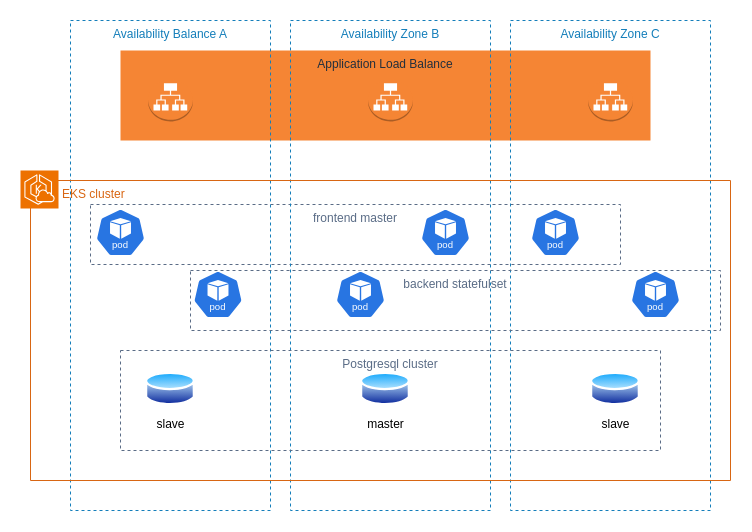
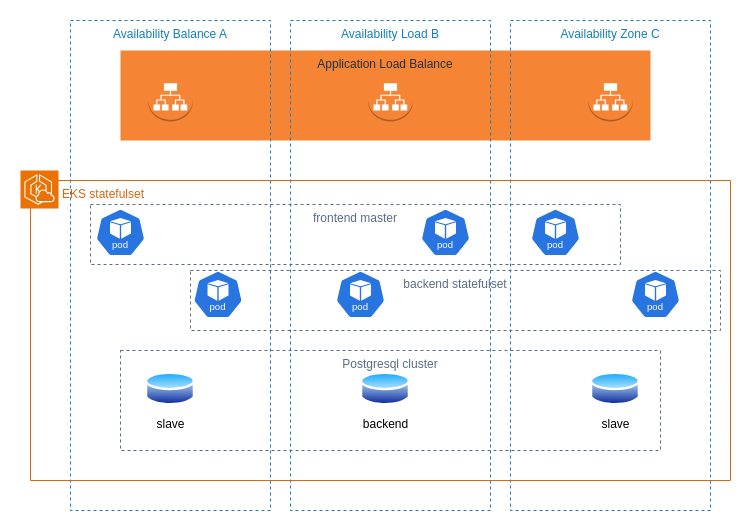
- <mxCell id="5" value="Availability Zone B" style="fillColor=none;strokeColor=#147EBA;dashed=1;verticalAlign=top;fontStyle=0;fontColor=#147EBA;whiteSpace=wrap;html=1;" vertex="1" parent="1"><mxGeometry x="290" y="20" width="200" height="490" as="geometry" /></mxCell>
+ <mxCell id="5" value="Availability Load B" style="fillColor=none;strokeColor=#147EBA;dashed=1;verticalAlign=top;fontStyle=0;fontColor=#147EBA;whiteSpace=wrap;html=1;" vertex="1" parent="1"><mxGeometry x="290" y="20" width="200" height="490" as="geometry" /></mxCell>
- <mxCell id="7" value="EKS cluster" style="points=[[0,0],[0.25,0],[0.5,0],[0.75,0],[1,0],[1,0.25],[1,0.5],[1,0.75],[1,1],[0.75,1],[0.5,1],[0.25,1],[0,1],[0,0.75],[0,0.5],[0,0.25]];outlineConnect=0;gradientColor=none;html=1;whiteSpace=wrap;fontSize=12;fontStyle=0;container=1;pointerEvents=0;collapsible=0;recursiveResize=0;shape=mxgraph.aws4.group;grIcon=mxgraph.aws4.group_spot_fleet;strokeColor=#D86613;fillColor=none;verticalAlign=top;align=left;spacingLeft=30;fontColor=#D86613;dashed=0;" vertex="1" parent="1"><mxGeometry x="30" y="180" width="700" height="300" as="geometry" /></mxCell>
+ <mxCell id="7" value="EKS statefulset" style="points=[[0,0],[0.25,0],[0.5,0],[0.75,0],[1,0],[1,0.25],[1,0.5],[1,0.75],[1,1],[0.75,1],[0.5,1],[0.25,1],[0,1],[0,0.75],[0,0.5],[0,0.25]];outlineConnect=0;gradientColor=none;html=1;whiteSpace=wrap;fontSize=12;fontStyle=0;container=1;pointerEvents=0;collapsible=0;recursiveResize=0;shape=mxgraph.aws4.group;grIcon=mxgraph.aws4.group_spot_fleet;strokeColor=#D86613;fillColor=none;verticalAlign=top;align=left;spacingLeft=30;fontColor=#D86613;dashed=0;" vertex="1" parent="1"><mxGeometry x="30" y="180" width="700" height="300" as="geometry" /></mxCell>
- <mxCell id="10" value="master" style="image;aspect=fixed;perimeter=ellipsePerimeter;html=1;align=center;shadow=0;dashed=0;spacingTop=3;image=img/lib/active_directory/database.svg;" vertex="1" parent="7"><mxGeometry x="330" y="190" width="50" height="37" as="geometry" /></mxCell>
+ <mxCell id="10" value="backend" style="image;aspect=fixed;perimeter=ellipsePerimeter;html=1;align=center;shadow=0;dashed=0;spacingTop=3;image=img/lib/active_directory/database.svg;" vertex="1" parent="7"><mxGeometry x="330" y="190" width="50" height="37" as="geometry" /></mxCell>
